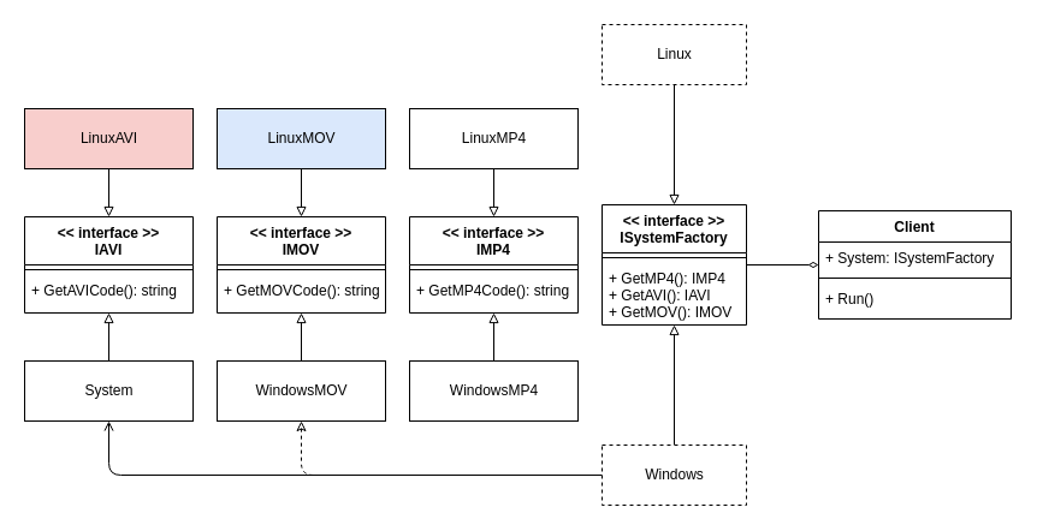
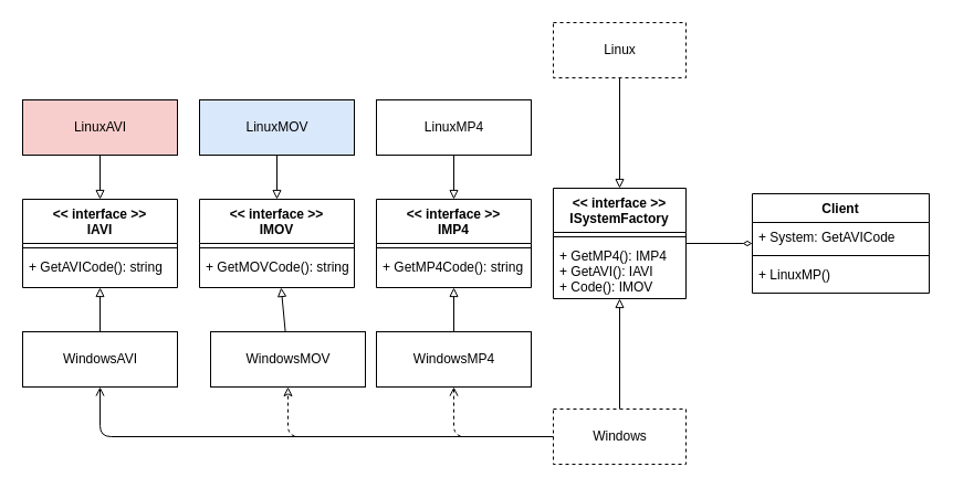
- <mxCell id="35" value="+ System: ISystemFactory" style="text;strokeColor=none;fillColor=none;align=left;verticalAlign=top;spacingLeft=4;spacingRight=4;overflow=hidden;rotatable=0;points=[[0,0.5],[1,0.5]];portConstraint=eastwest;" vertex="1" parent="34"><mxGeometry y="26" width="160" height="26" as="geometry" /></mxCell>
+ <mxCell id="35" value="+ System: GetAVICode" style="text;strokeColor=none;fillColor=none;align=left;verticalAlign=top;spacingLeft=4;spacingRight=4;overflow=hidden;rotatable=0;points=[[0,0.5],[1,0.5]];portConstraint=eastwest;" vertex="1" parent="34"><mxGeometry y="26" width="160" height="26" as="geometry" /></mxCell>
- <mxCell id="5" value="+ GetMP4(): IMP4&#10;+ GetAVI(): IAVI&#10;+ GetMOV(): IMOV" style="text;strokeColor=none;fillColor=none;align=left;verticalAlign=top;spacingLeft=4;spacingRight=4;overflow=hidden;rotatable=0;points=[[0,0.5],[1,0.5]];portConstraint=eastwest;" vertex="1" parent="3"><mxGeometry y="48" width="120" height="52" as="geometry" /></mxCell>
+ <mxCell id="5" value="+ GetMP4(): IMP4&#10;+ GetAVI(): IAVI&#10;+ Code(): IMOV" style="text;strokeColor=none;fillColor=none;align=left;verticalAlign=top;spacingLeft=4;spacingRight=4;overflow=hidden;rotatable=0;points=[[0,0.5],[1,0.5]];portConstraint=eastwest;" vertex="1" parent="3"><mxGeometry y="48" width="120" height="52" as="geometry" /></mxCell>
- <mxCell id="37" value="+ Run()" style="text;strokeColor=none;fillColor=none;align=left;verticalAlign=top;spacingLeft=4;spacingRight=4;overflow=hidden;rotatable=0;points=[[0,0.5],[1,0.5]];portConstraint=eastwest;" vertex="1" parent="34"><mxGeometry y="60" width="160" height="30" as="geometry" /></mxCell>
+ <mxCell id="37" value="+ LinuxMP()" style="text;strokeColor=none;fillColor=none;align=left;verticalAlign=top;spacingLeft=4;spacingRight=4;overflow=hidden;rotatable=0;points=[[0,0.5],[1,0.5]];portConstraint=eastwest;" vertex="1" parent="34"><mxGeometry y="60" width="160" height="30" as="geometry" /></mxCell>
- <mxCell id="22" value="System" style="html=1;" vertex="1" parent="1"><mxGeometry x="20" y="300" width="140" height="50" as="geometry" /></mxCell>
+ <mxCell id="22" value="WindowsAVI" style="html=1;" vertex="1" parent="1"><mxGeometry x="20" y="300" width="140" height="50" as="geometry" /></mxCell>
- <mxCell id="24" value="WindowsMOV" style="html=1;" vertex="1" parent="1"><mxGeometry x="180" y="300" width="140" height="50" as="geometry" /></mxCell>
+ <mxCell id="24" value="WindowsMOV" style="html=1;" vertex="1" parent="1"><mxGeometry x="190" y="300" width="140" height="50" as="geometry" /></mxCell>
+ <mxCell id="32" value="" style="edgeStyle=orthogonalEdgeStyle;html=1;endArrow=open;endFill=0;dashed=1;" edge="1" parent="1" source="33" target="26"><mxGeometry relative="1" as="geometry" /></mxCell>
